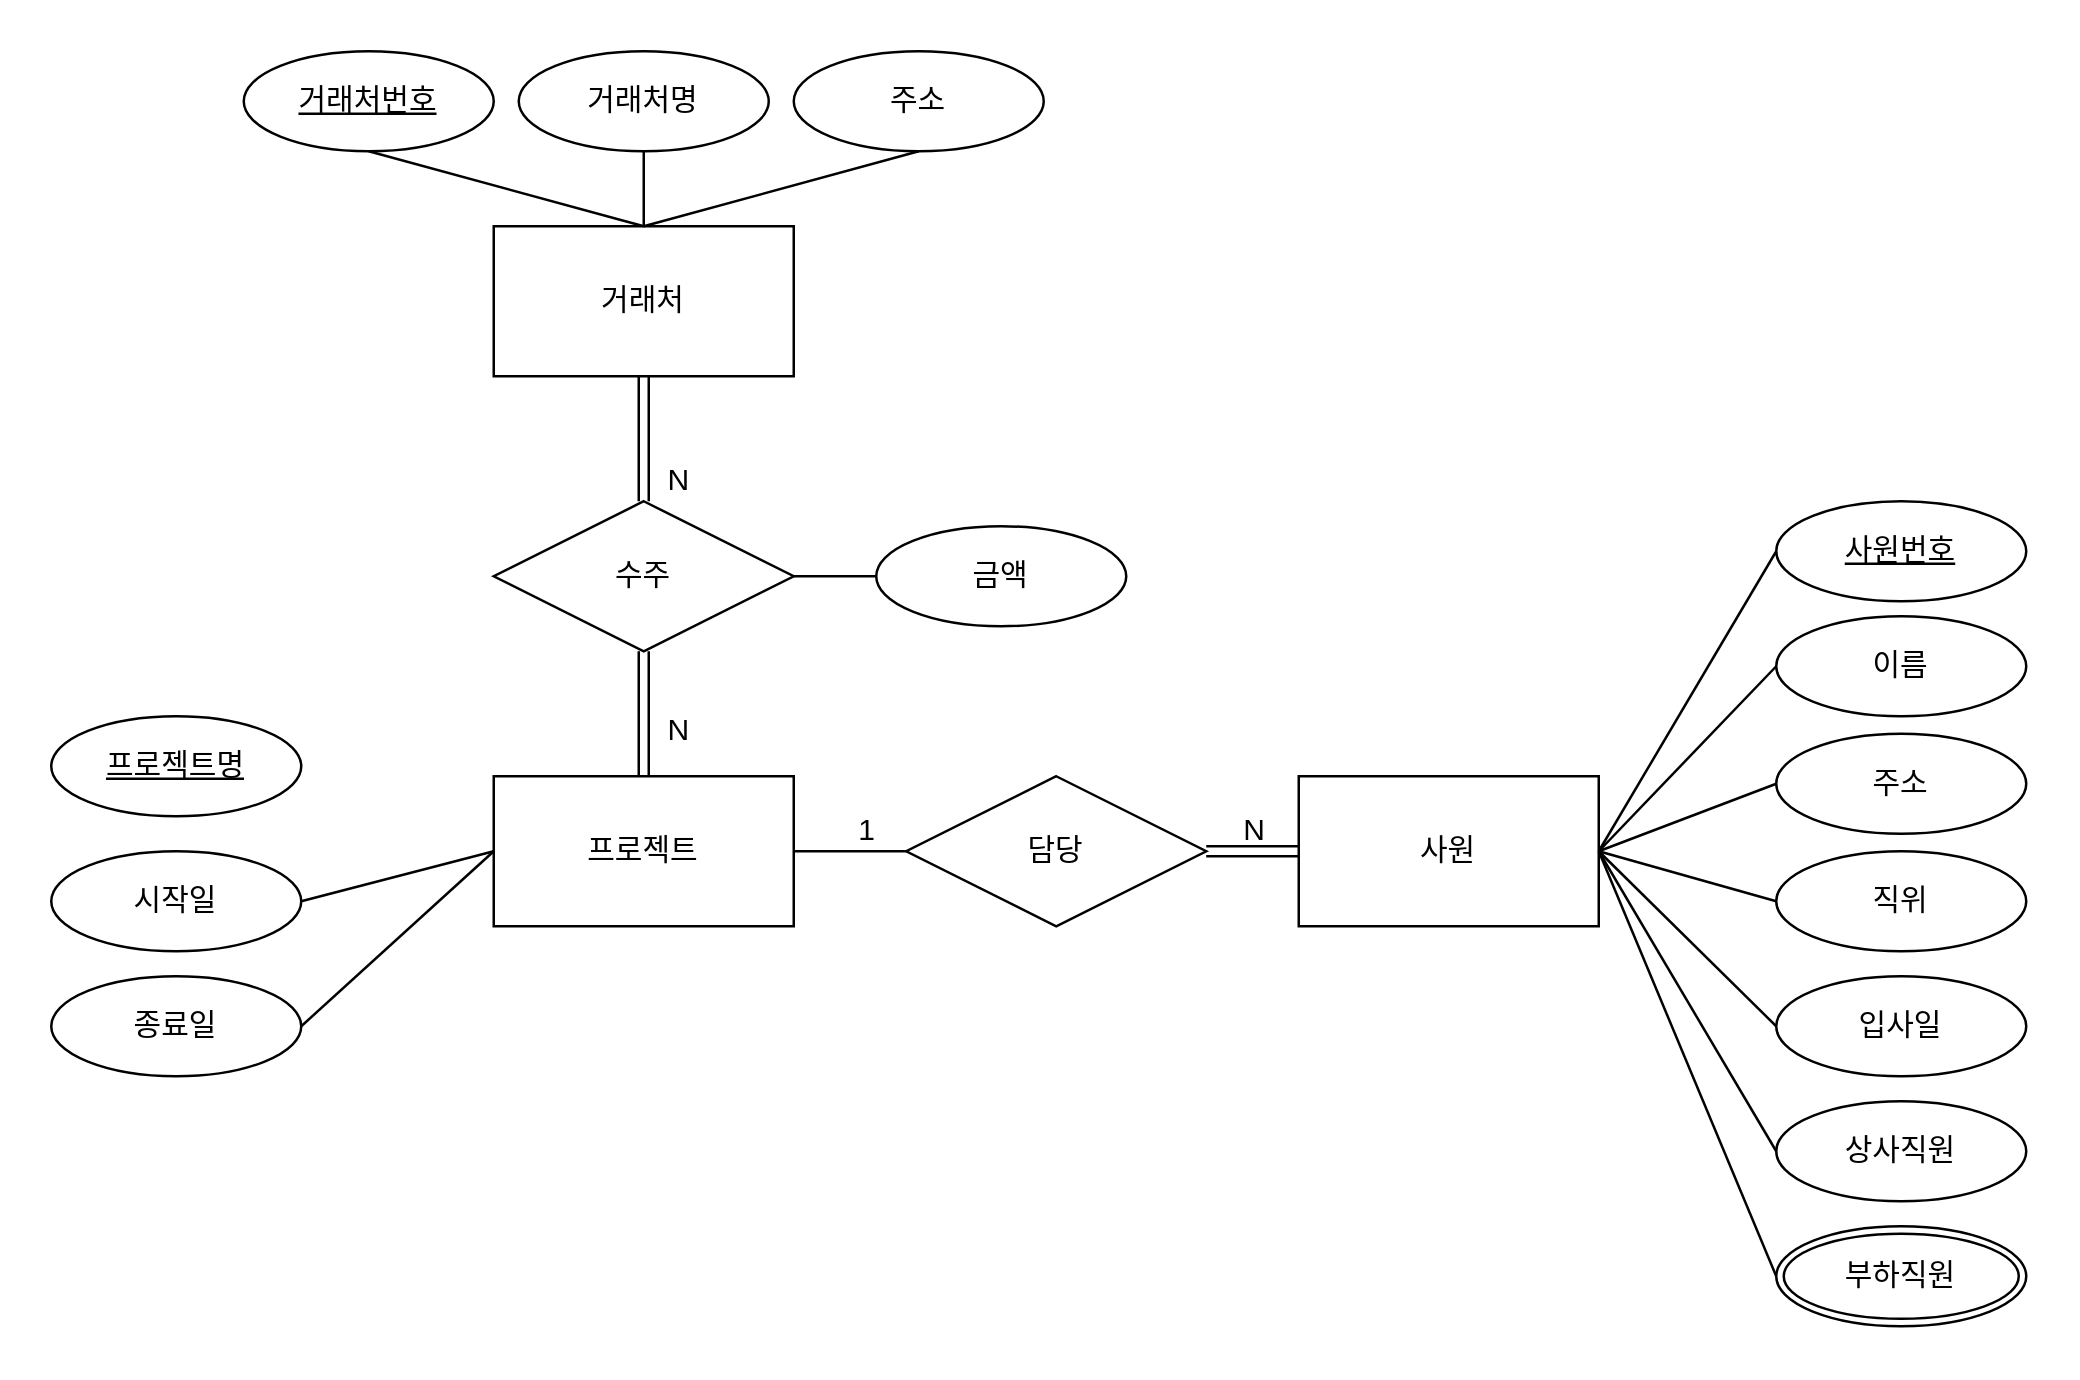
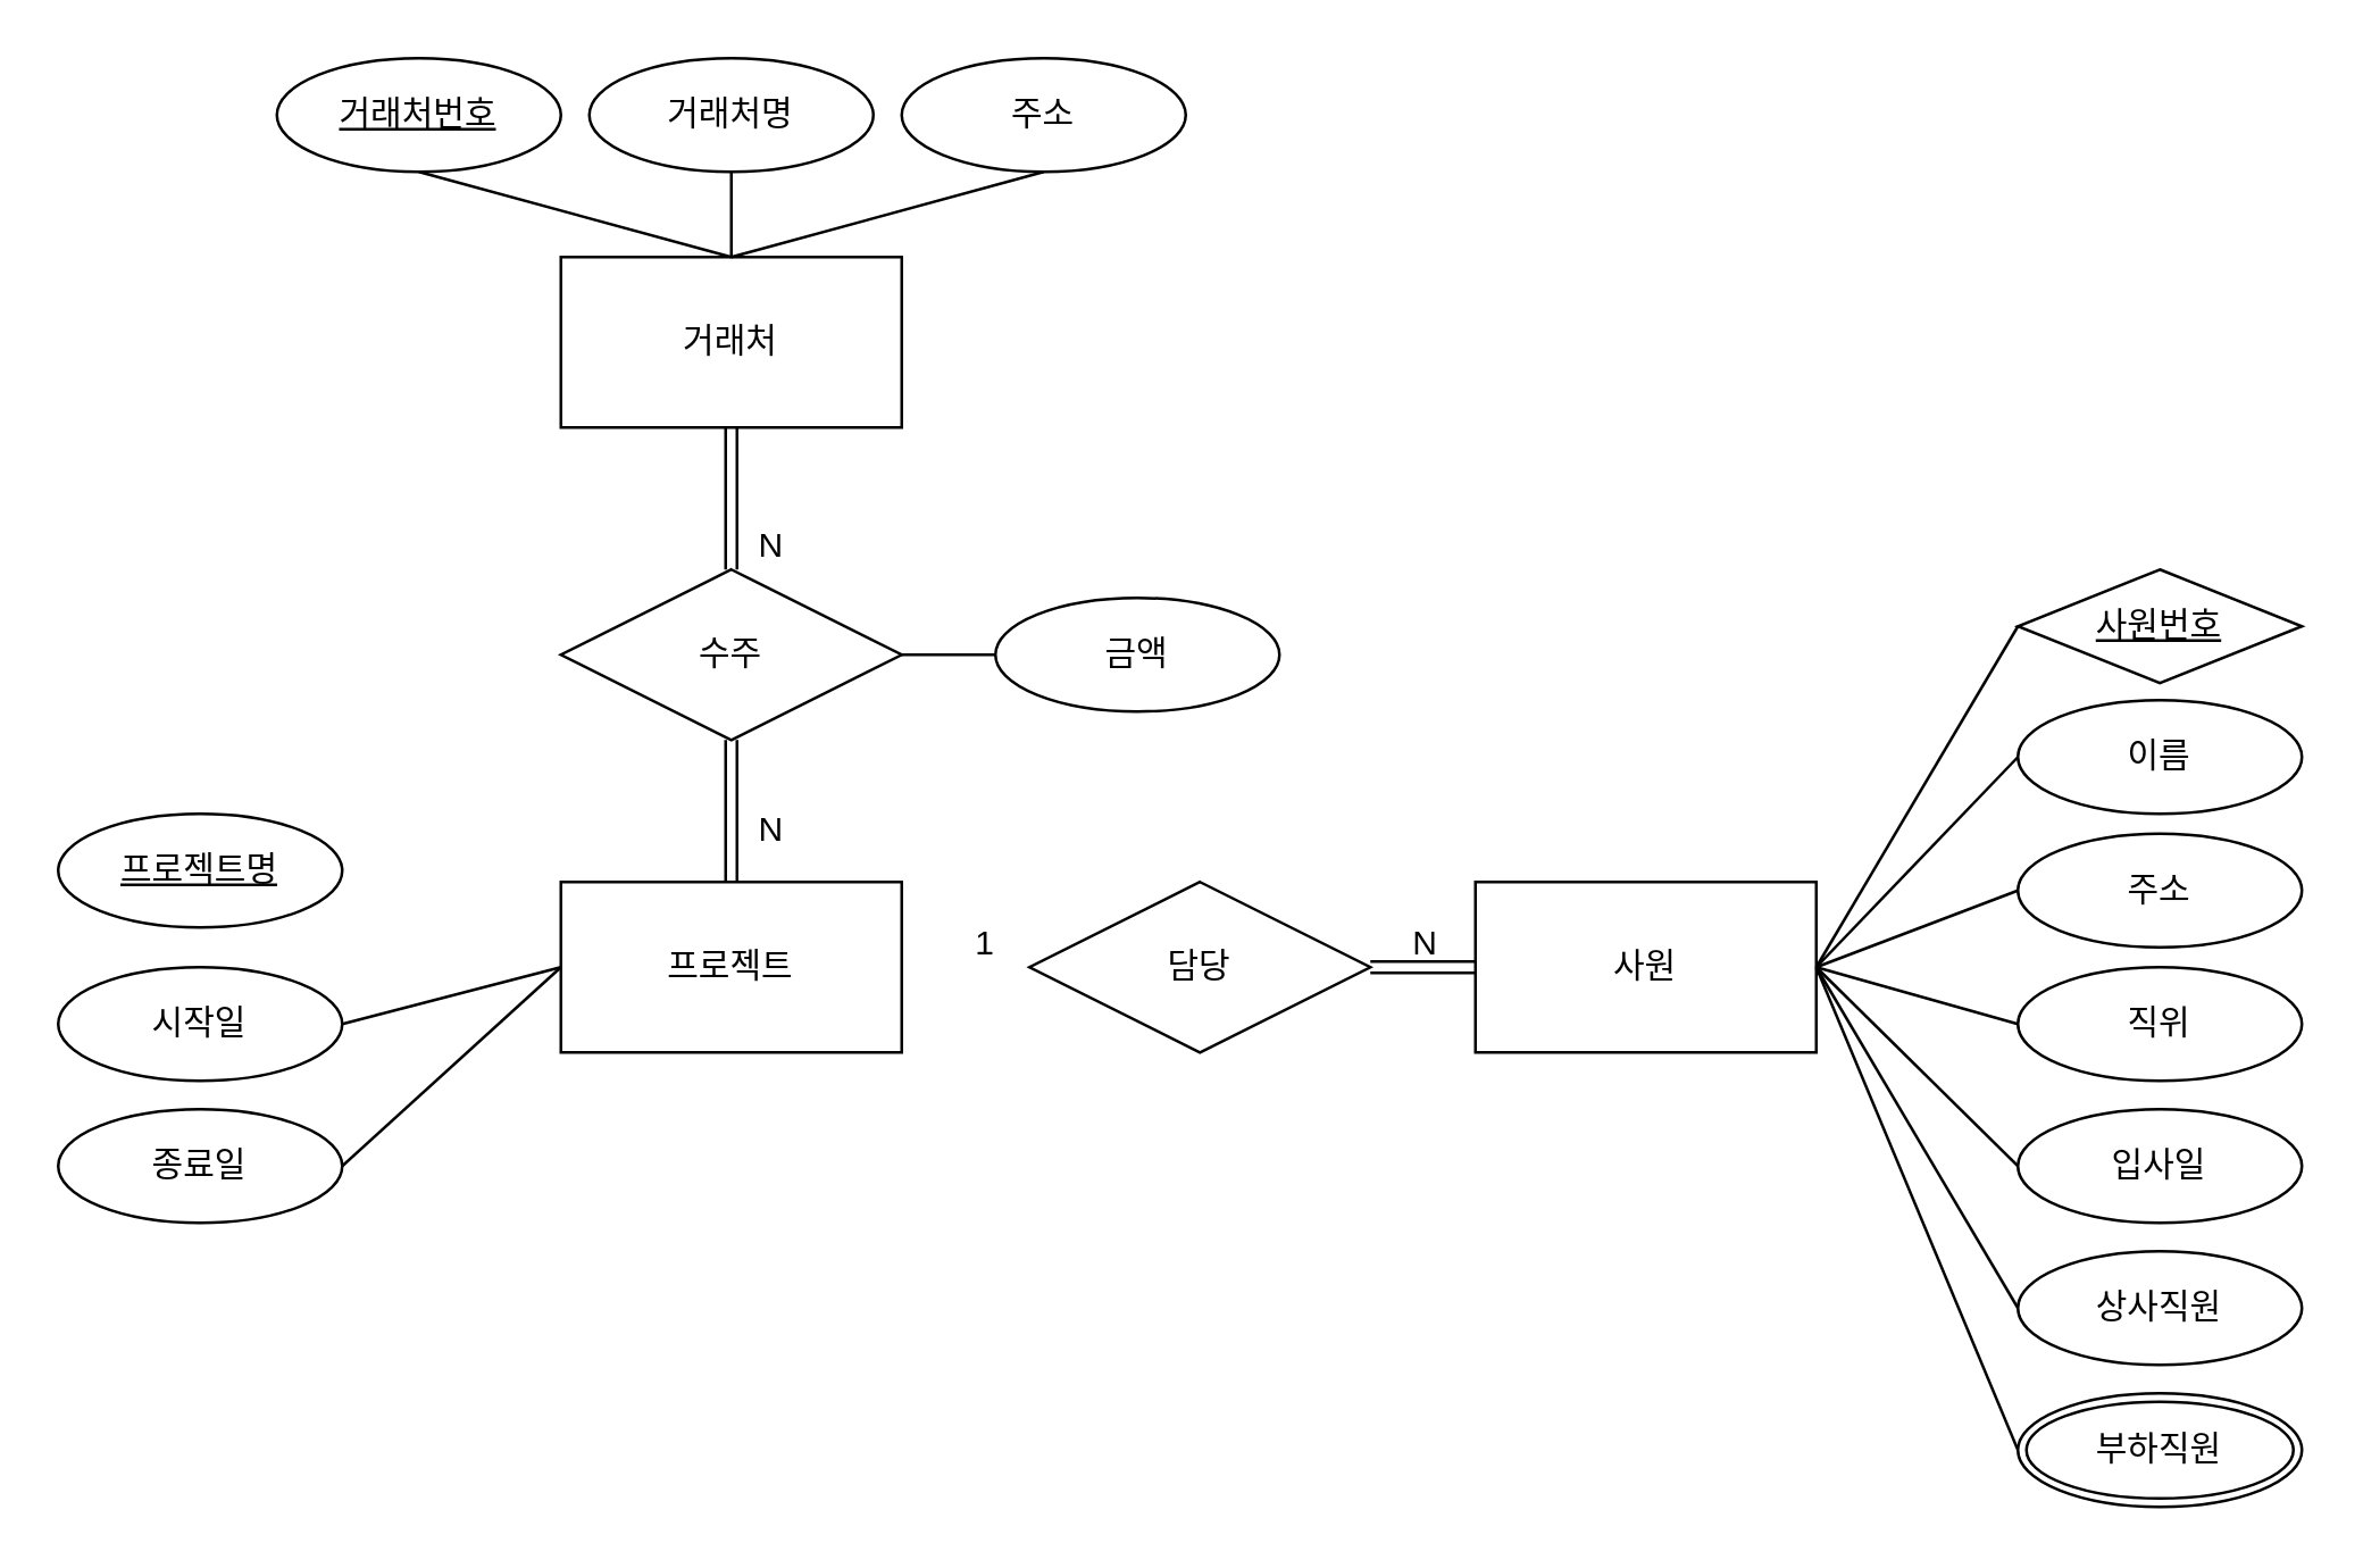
- <mxCell id="6" value="사원번호" style="ellipse;whiteSpace=wrap;html=1;align=center;fontStyle=4;" vertex="1" parent="1"><mxGeometry x="710" y="200" width="100" height="40" as="geometry" /></mxCell>
+ <mxCell id="6" value="사원번호" style="rhombus;whiteSpace=wrap;html=1;align=center;fontStyle=4;" vertex="1" parent="1"><mxGeometry x="710" y="200" width="100" height="40" as="geometry" /></mxCell>
- <mxCell id="30" value="" style="endArrow=none;html=1;rounded=0;exitX=1;exitY=0.5;exitDx=0;exitDy=0;entryX=0;entryY=0.5;entryDx=0;entryDy=0;" edge="1" parent="1" source="25" target="29"><mxGeometry relative="1" as="geometry"><mxPoint x="190" y="400" as="sourcePoint" /><mxPoint x="350" y="400" as="targetPoint" /></mxGeometry></mxCell>
